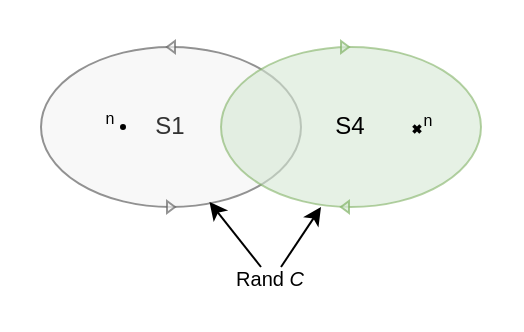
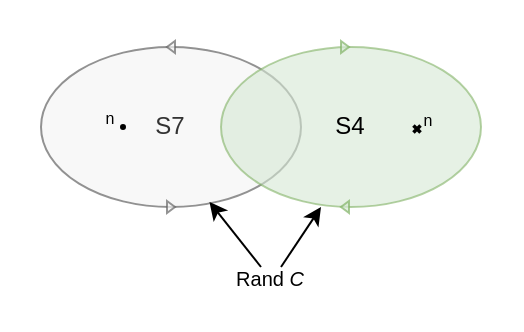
- <mxCell id="2" value="S1" style="ellipse;whiteSpace=wrap;html=1;fillColor=#f5f5f5;fontColor=#333333;strokeColor=#666666;opacity=70;" parent="1" vertex="1"><mxGeometry x="20" y="23" width="130" height="80" as="geometry" /></mxCell>
+ <mxCell id="2" value="S7" style="ellipse;whiteSpace=wrap;html=1;fillColor=#f5f5f5;fontColor=#333333;strokeColor=#666666;opacity=70;" parent="1" vertex="1"><mxGeometry x="20" y="23" width="130" height="80" as="geometry" /></mxCell>
